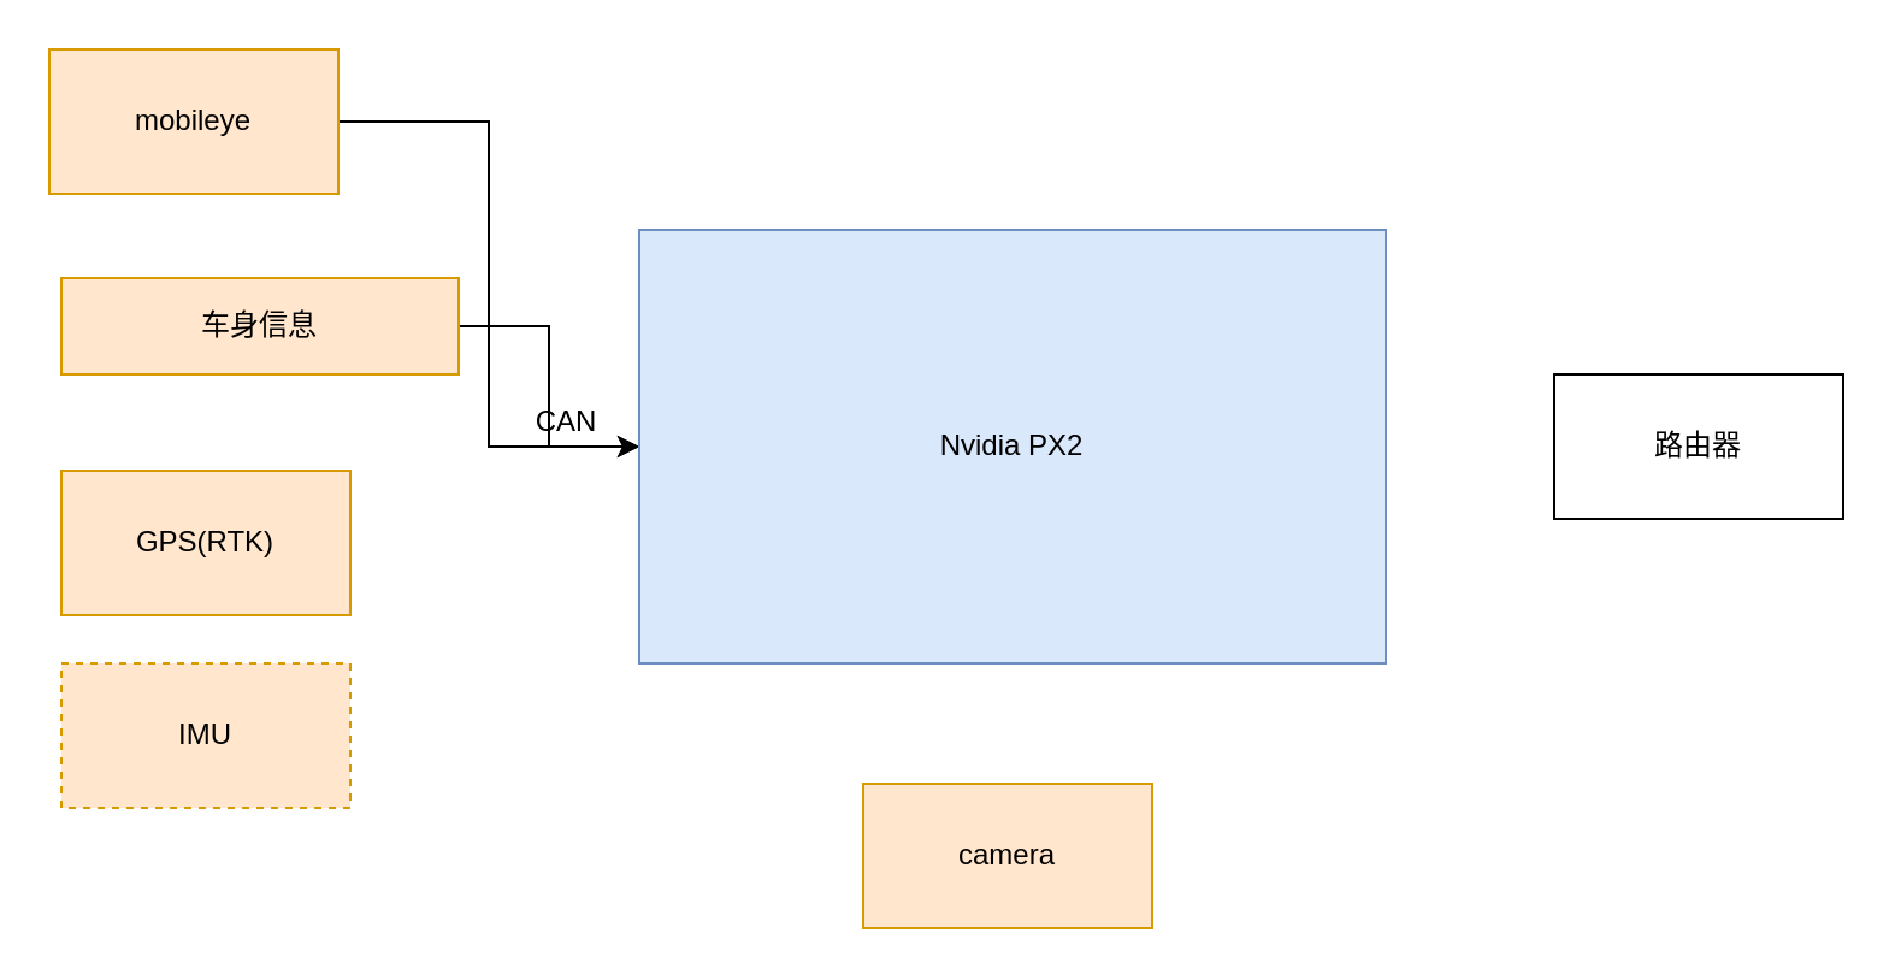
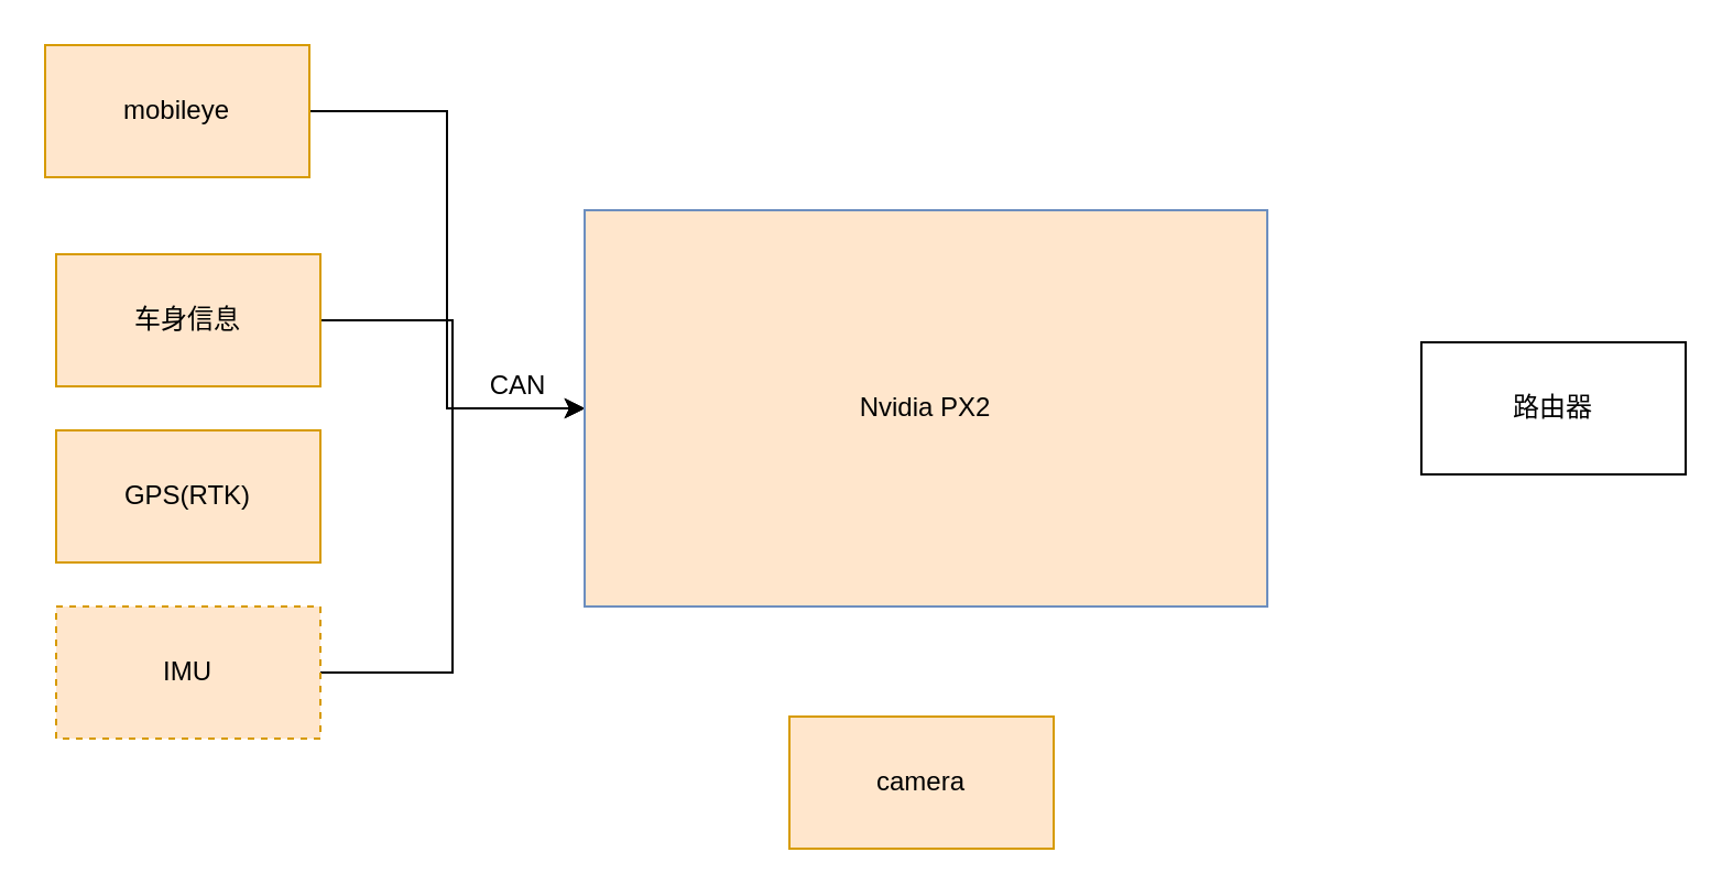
- <mxCell id="5" value="车身信息" style="rounded=0;whiteSpace=wrap;html=1;fillColor=#ffe6cc;strokeColor=#d79b00;" parent="1" vertex="1"><mxGeometry x="25" y="115" width="165" height="40" as="geometry" /></mxCell>
+ <mxCell id="5" value="车身信息" style="rounded=0;whiteSpace=wrap;html=1;fillColor=#ffe6cc;strokeColor=#d79b00;" parent="1" vertex="1"><mxGeometry x="25" y="115" width="120" height="60" as="geometry" /></mxCell>
- <mxCell id="11" value="Nvidia PX2" style="rounded=0;whiteSpace=wrap;html=1;fillColor=#dae8fc;strokeColor=#6c8ebf;" parent="1" vertex="1"><mxGeometry x="265" y="95" width="310" height="180" as="geometry" /></mxCell>
+ <mxCell id="11" value="Nvidia PX2" style="rounded=0;whiteSpace=wrap;html=1;fillColor=#ffe6cc;strokeColor=#6c8ebf;" parent="1" vertex="1"><mxGeometry x="265" y="95" width="310" height="180" as="geometry" /></mxCell>
+ <mxCell id="7" style="edgeStyle=orthogonalEdgeStyle;rounded=0;orthogonalLoop=1;jettySize=auto;html=1;exitX=1;exitY=0.5;exitDx=0;exitDy=0;" edge="1" parent="1" source="8" target="11"><mxGeometry relative="1" as="geometry" /></mxCell>
